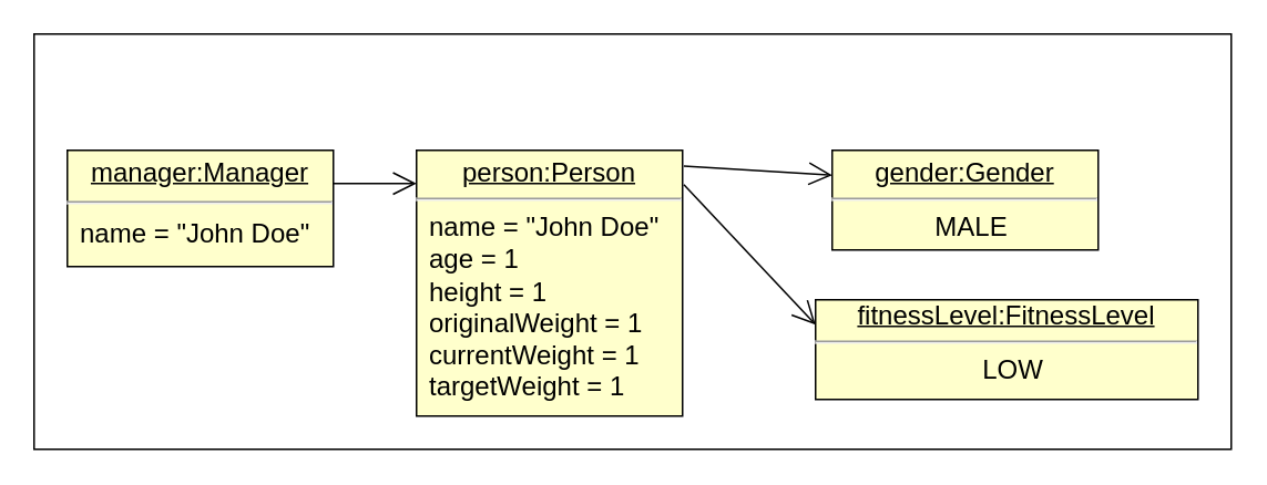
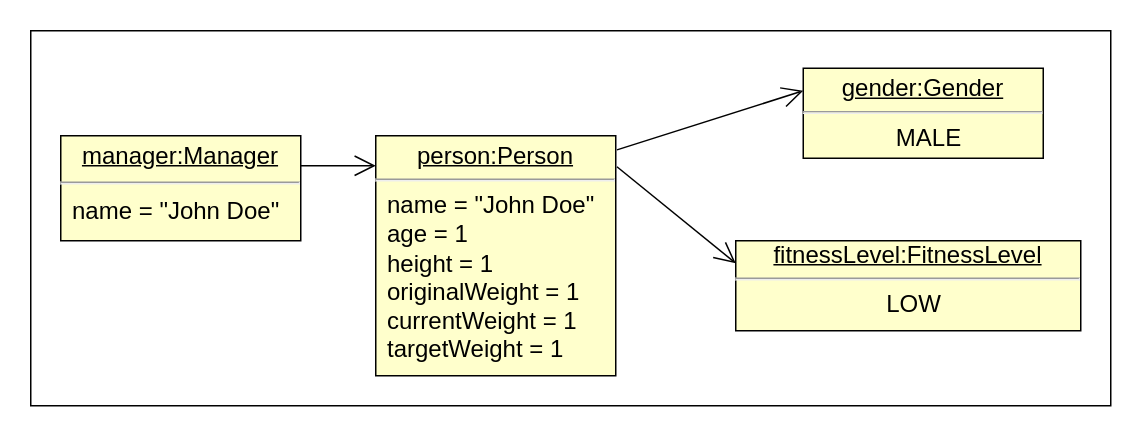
- <mxCell id="4" value="&lt;p style=&quot;margin: 4px 0px 0px&quot;&gt;&lt;font style=&quot;font-size: 16px&quot;&gt;&lt;u&gt;gender:Gender&lt;/u&gt;&lt;br&gt;&lt;/font&gt;&lt;/p&gt;&lt;hr&gt;&lt;p style=&quot;margin: 0px ; margin-left: 8px&quot;&gt;&lt;font size=&quot;3&quot;&gt;MALE&lt;/font&gt;&lt;/p&gt;&lt;p style=&quot;margin: 0px ; margin-left: 8px&quot;&gt;&lt;br&gt;&lt;/p&gt;" style="verticalAlign=top;align=center;overflow=fill;fontSize=12;fontFamily=Helvetica;html=1;fillColor=#FFFFCC;" parent="1" vertex="1"><mxGeometry x="500" y="90" width="160" height="60" as="geometry" /></mxCell>
+ <mxCell id="4" value="&lt;p style=&quot;margin: 4px 0px 0px&quot;&gt;&lt;font style=&quot;font-size: 16px&quot;&gt;&lt;u&gt;gender:Gender&lt;/u&gt;&lt;br&gt;&lt;/font&gt;&lt;/p&gt;&lt;hr&gt;&lt;p style=&quot;margin: 0px ; margin-left: 8px&quot;&gt;&lt;font size=&quot;3&quot;&gt;MALE&lt;/font&gt;&lt;/p&gt;&lt;p style=&quot;margin: 0px ; margin-left: 8px&quot;&gt;&lt;br&gt;&lt;/p&gt;" style="verticalAlign=top;align=center;overflow=fill;fontSize=12;fontFamily=Helvetica;html=1;fillColor=#FFFFCC;" parent="1" vertex="1"><mxGeometry x="535" y="45" width="160" height="60" as="geometry" /></mxCell>
- <mxCell id="5" value="&lt;u&gt;&lt;font style=&quot;font-size: 16px&quot;&gt;fitnessLevel:FitnessLevel&lt;br&gt;&lt;/font&gt;&lt;/u&gt;&lt;hr&gt;&lt;p style=&quot;margin: 0px ; margin-left: 8px&quot;&gt;&lt;font size=&quot;3&quot;&gt;LOW&lt;/font&gt;&lt;/p&gt;&lt;p style=&quot;margin: 0px ; margin-left: 8px&quot;&gt;&lt;br&gt;&lt;/p&gt;" style="verticalAlign=top;align=center;overflow=fill;fontSize=12;fontFamily=Helvetica;html=1;fillColor=#FFFFCC;" parent="1" vertex="1"><mxGeometry x="490" y="180" width="230" height="60" as="geometry" /></mxCell>
+ <mxCell id="5" value="&lt;u&gt;&lt;font style=&quot;font-size: 16px&quot;&gt;fitnessLevel:FitnessLevel&lt;br&gt;&lt;/font&gt;&lt;/u&gt;&lt;hr&gt;&lt;p style=&quot;margin: 0px ; margin-left: 8px&quot;&gt;&lt;font size=&quot;3&quot;&gt;LOW&lt;/font&gt;&lt;/p&gt;&lt;p style=&quot;margin: 0px ; margin-left: 8px&quot;&gt;&lt;br&gt;&lt;/p&gt;" style="verticalAlign=top;align=center;overflow=fill;fontSize=12;fontFamily=Helvetica;html=1;fillColor=#FFFFCC;" parent="1" vertex="1"><mxGeometry x="490" y="160" width="230" height="60" as="geometry" /></mxCell>
